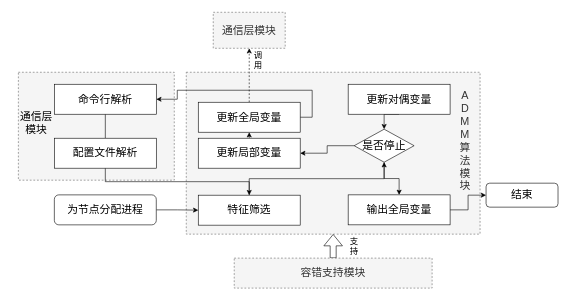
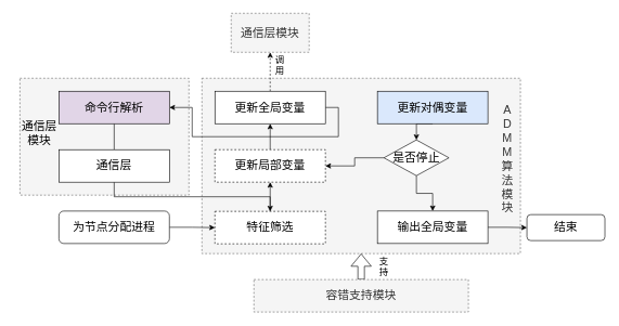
- <mxCell id="5" value="&lt;font style=&quot;font-size: 18px;&quot;&gt;命令行解析&lt;/font&gt;" style="rounded=0;whiteSpace=wrap;html=1;" parent="1" vertex="1"><mxGeometry x="90" y="140" width="170" height="50" as="geometry" /></mxCell>
+ <mxCell id="5" value="&lt;font style=&quot;font-size: 18px;&quot;&gt;命令行解析&lt;/font&gt;" style="rounded=0;whiteSpace=wrap;html=1;fillColor=#e1d5e7;" parent="1" vertex="1"><mxGeometry x="90" y="140" width="170" height="50" as="geometry" /></mxCell>
- <mxCell id="20" value="&lt;span style=&quot;font-size: 18px;&quot;&gt;更新对偶变量&lt;/span&gt;" style="rounded=0;whiteSpace=wrap;html=1;" parent="1" vertex="1"><mxGeometry x="580" y="140" width="170" height="50" as="geometry" /></mxCell>
+ <mxCell id="20" value="&lt;span style=&quot;font-size: 18px;&quot;&gt;更新对偶变量&lt;/span&gt;" style="rounded=0;whiteSpace=wrap;html=1;fillColor=#dae8fc;" parent="1" vertex="1"><mxGeometry x="580" y="140" width="170" height="50" as="geometry" /></mxCell>
- <mxCell id="17" value="&lt;span style=&quot;font-size: 18px;&quot;&gt;更新全局变量&lt;/span&gt;" style="rounded=0;whiteSpace=wrap;html=1;" parent="1" vertex="1"><mxGeometry x="330" y="170" width="170" height="50" as="geometry" /></mxCell>
+ <mxCell id="17" value="&lt;span style=&quot;font-size: 18px;&quot;&gt;更新全局变量&lt;/span&gt;" style="rounded=0;whiteSpace=wrap;html=1;" parent="1" vertex="1"><mxGeometry x="330" y="140" width="170" height="50" as="geometry" /></mxCell>
- <mxCell id="28" value="&lt;font style=&quot;font-size: 18px;&quot;&gt;A&lt;br&gt;D&lt;br&gt;M&lt;br&gt;M&lt;br&gt;算&lt;br&gt;法&lt;br&gt;模&lt;br&gt;块&lt;/font&gt;" style="rounded=0;whiteSpace=wrap;html=1;strokeWidth=0;fillColor=#f5f5f5;fontColor=#333333;strokeColor=none;" parent="1" vertex="1"><mxGeometry x="765" y="155" width="20" height="160" as="geometry" /></mxCell>
+ <mxCell id="28" value="&lt;font style=&quot;font-size: 18px;&quot;&gt;A&lt;br&gt;D&lt;br&gt;M&lt;br&gt;M&lt;br&gt;算&lt;br&gt;法&lt;br&gt;模&lt;br&gt;块&lt;/font&gt;" style="rounded=0;whiteSpace=wrap;html=1;strokeWidth=0;fillColor=#f5f5f5;fontColor=#333333;strokeColor=none;" parent="1" vertex="1"><mxGeometry x="770" y="165" width="20" height="160" as="geometry" /></mxCell>
- <mxCell id="7" value="&lt;font style=&quot;font-size: 18px;&quot;&gt;配置文件解析&lt;/font&gt;" style="rounded=0;whiteSpace=wrap;html=1;" parent="1" vertex="1"><mxGeometry x="90" y="230" width="170" height="50" as="geometry" /></mxCell>
+ <mxCell id="7" value="&lt;font style=&quot;font-size: 18px;&quot;&gt;通信层&lt;/font&gt;" style="rounded=0;whiteSpace=wrap;html=1;" parent="1" vertex="1"><mxGeometry x="90" y="230" width="170" height="50" as="geometry" /></mxCell>
- <mxCell id="14" value="&lt;span style=&quot;font-size: 18px;&quot;&gt;更新局部变量&lt;/span&gt;" style="rounded=0;whiteSpace=wrap;html=1;" parent="1" vertex="1"><mxGeometry x="330" y="230" width="170" height="50" as="geometry" /></mxCell>
+ <mxCell id="14" value="&lt;span style=&quot;font-size: 18px;&quot;&gt;更新局部变量&lt;/span&gt;" style="rounded=0;whiteSpace=wrap;html=1;dashed=1;" parent="1" vertex="1"><mxGeometry x="330" y="230" width="170" height="50" as="geometry" /></mxCell>
- <mxCell id="11" style="edgeStyle=orthogonalEdgeStyle;rounded=0;orthogonalLoop=1;jettySize=auto;html=1;exitX=0.5;exitY=0;exitDx=0;exitDy=0;" parent="1" source="12" target="23" edge="1"><mxGeometry relative="1" as="geometry" /></mxCell>
+ <mxCell id="11" style="edgeStyle=orthogonalEdgeStyle;rounded=0;orthogonalLoop=1;jettySize=auto;html=1;exitX=0.5;exitY=0;exitDx=0;exitDy=0;entryX=0.5;entryY=1;entryDx=0;entryDy=0;" parent="1" source="12" target="14" edge="1"><mxGeometry relative="1" as="geometry" /></mxCell>
- <mxCell id="26" value="&lt;span style=&quot;font-size: 18px;&quot;&gt;结束&lt;/span&gt;" style="rounded=1;whiteSpace=wrap;html=1;fontSize=12;glass=0;strokeWidth=1;shadow=0;" parent="1" vertex="1"><mxGeometry x="810" y="305" width="120" height="40" as="geometry" /></mxCell>
+ <mxCell id="26" value="&lt;span style=&quot;font-size: 18px;&quot;&gt;结束&lt;/span&gt;" style="rounded=1;whiteSpace=wrap;html=1;fontSize=12;glass=0;strokeWidth=1;shadow=0;" parent="1" vertex="1"><mxGeometry x="810" y="330" width="120" height="40" as="geometry" /></mxCell>
- <mxCell id="12" value="&lt;span style=&quot;font-size: 18px;&quot;&gt;特征筛选&lt;/span&gt;" style="rounded=0;whiteSpace=wrap;html=1;" parent="1" vertex="1"><mxGeometry x="330" y="325" width="170" height="50" as="geometry" /></mxCell>
+ <mxCell id="12" value="&lt;span style=&quot;font-size: 18px;&quot;&gt;特征筛选&lt;/span&gt;" style="rounded=0;whiteSpace=wrap;html=1;dashed=1;" parent="1" vertex="1"><mxGeometry x="330" y="325" width="170" height="50" as="geometry" /></mxCell>
